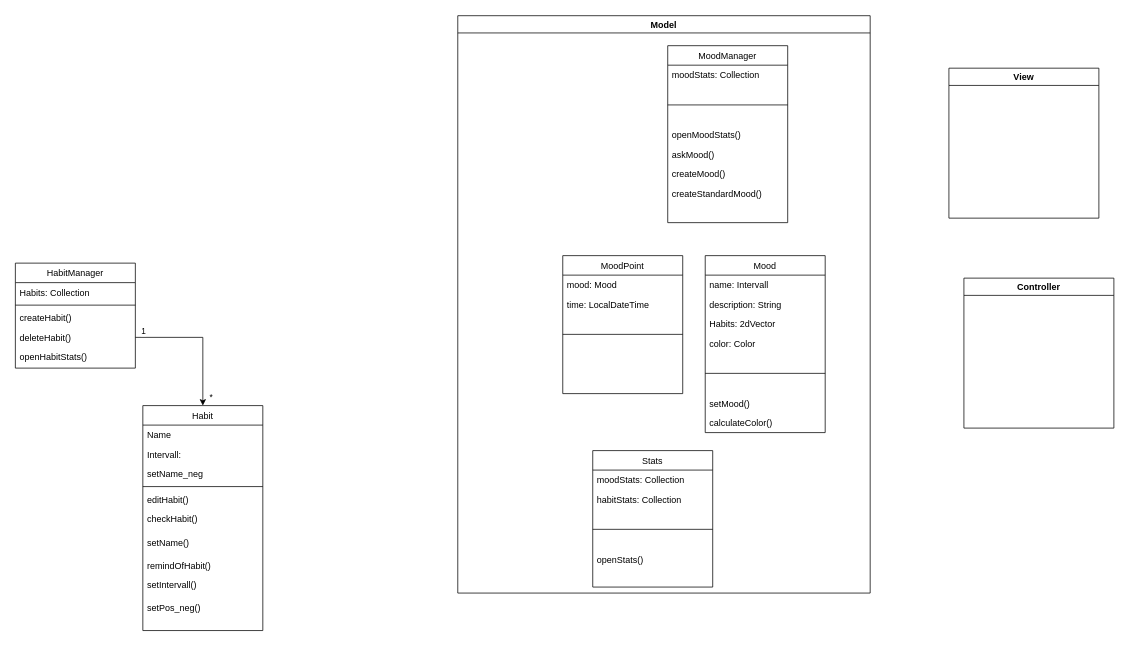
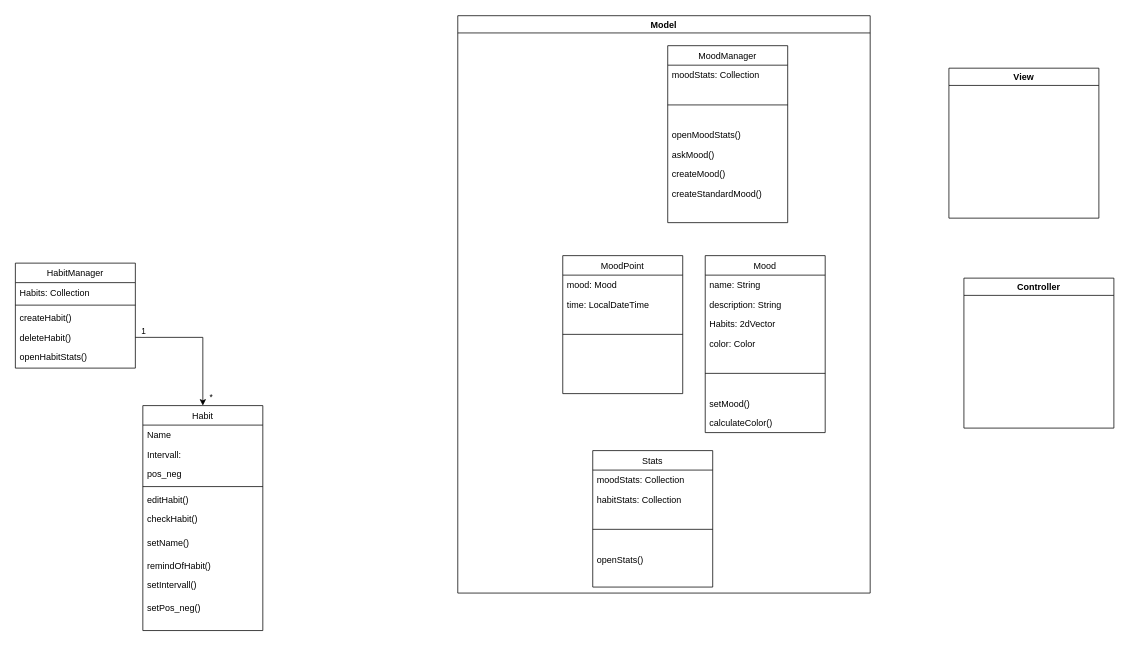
- <mxCell id="35" value="name: Intervall" style="text;align=left;verticalAlign=top;spacingLeft=4;spacingRight=4;overflow=hidden;rotatable=0;points=[[0,0.5],[1,0.5]];portConstraint=eastwest;rounded=0;shadow=0;html=0;" vertex="1" parent="34"><mxGeometry y="26" width="160" height="26" as="geometry" /></mxCell>
+ <mxCell id="35" value="name: String" style="text;align=left;verticalAlign=top;spacingLeft=4;spacingRight=4;overflow=hidden;rotatable=0;points=[[0,0.5],[1,0.5]];portConstraint=eastwest;rounded=0;shadow=0;html=0;" vertex="1" parent="34"><mxGeometry y="26" width="160" height="26" as="geometry" /></mxCell>
- <mxCell id="5" value="setName_neg" style="text;align=left;verticalAlign=top;spacingLeft=4;spacingRight=4;overflow=hidden;rotatable=0;points=[[0,0.5],[1,0.5]];portConstraint=eastwest;rounded=0;shadow=0;html=0;" parent="2" vertex="1"><mxGeometry y="78" width="160" height="26" as="geometry" /></mxCell>
+ <mxCell id="5" value="pos_neg" style="text;align=left;verticalAlign=top;spacingLeft=4;spacingRight=4;overflow=hidden;rotatable=0;points=[[0,0.5],[1,0.5]];portConstraint=eastwest;rounded=0;shadow=0;html=0;" parent="2" vertex="1"><mxGeometry y="78" width="160" height="26" as="geometry" /></mxCell>
